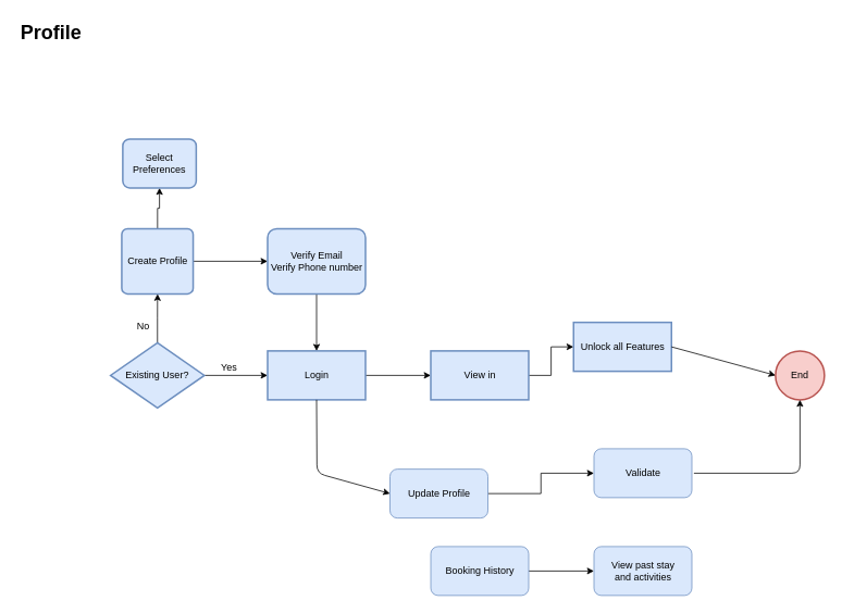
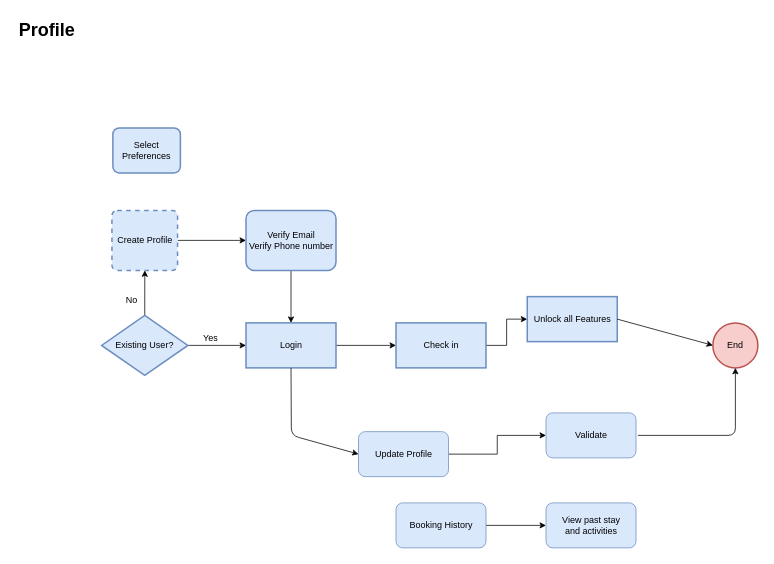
- <mxCell id="8" value="" style="edgeStyle=orthogonalEdgeStyle;rounded=0;orthogonalLoop=1;jettySize=auto;html=1;" edge="1" parent="1" source="9" target="26"><mxGeometry relative="1" as="geometry" /></mxCell>
- <mxCell id="9" value="Create Profile" style="rounded=1;whiteSpace=wrap;html=1;absoluteArcSize=1;arcSize=14;strokeWidth=2;fillColor=#dae8fc;strokeColor=#6c8ebf;" vertex="1" parent="1"><mxGeometry x="148.75" y="280" width="87.5" height="80" as="geometry" /></mxCell>
+ <mxCell id="9" value="Create Profile" style="rounded=1;whiteSpace=wrap;html=1;absoluteArcSize=1;arcSize=14;strokeWidth=2;fillColor=#dae8fc;strokeColor=#6c8ebf;dashed=1;" vertex="1" parent="1"><mxGeometry x="148.75" y="280" width="87.5" height="80" as="geometry" /></mxCell>
- <mxCell id="14" value="View in" style="whiteSpace=wrap;html=1;strokeColor=#6c8ebf;strokeWidth=2;fillColor=#dae8fc;" vertex="1" parent="1"><mxGeometry x="527.5" y="430" width="120" height="60" as="geometry" /></mxCell>
+ <mxCell id="14" value="Check in" style="whiteSpace=wrap;html=1;strokeColor=#6c8ebf;strokeWidth=2;fillColor=#dae8fc;" vertex="1" parent="1"><mxGeometry x="527.5" y="430" width="120" height="60" as="geometry" /></mxCell>
